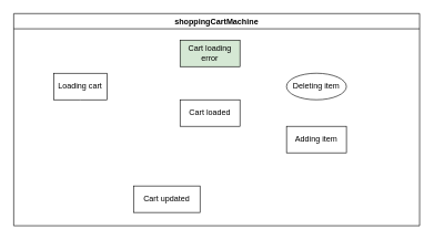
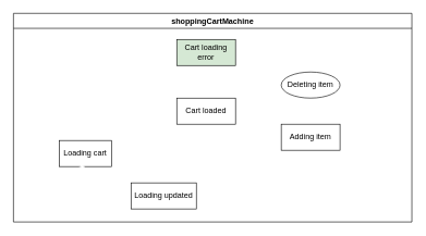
- <mxCell id="4" value="Loading cart" style="rounded=0;whiteSpace=wrap;html=1;" vertex="1" parent="1"><mxGeometry x="80" y="110" width="80" height="40" as="geometry" /></mxCell>
+ <mxCell id="4" value="Loading cart" style="rounded=0;whiteSpace=wrap;html=1;" vertex="1" parent="1"><mxGeometry x="90" y="215" width="80" height="40" as="geometry" /></mxCell>
- <mxCell id="13" value="Cart updated" style="rounded=0;whiteSpace=wrap;html=1;" vertex="1" parent="1"><mxGeometry x="200" y="280" width="100" height="40" as="geometry" /></mxCell>
+ <mxCell id="13" value="Loading updated" style="rounded=0;whiteSpace=wrap;html=1;" vertex="1" parent="1"><mxGeometry x="200" y="280" width="100" height="40" as="geometry" /></mxCell>
